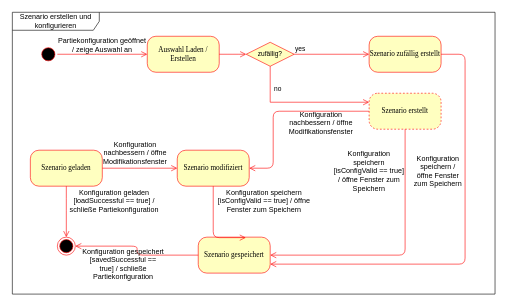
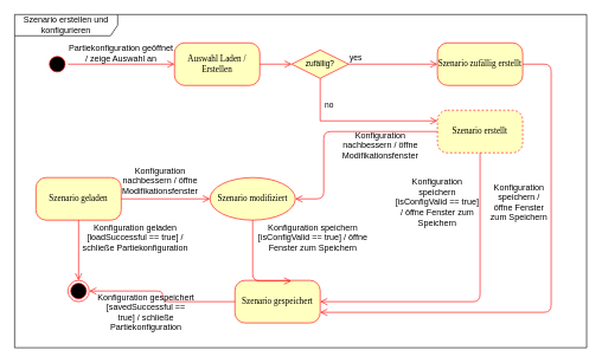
- <mxCell id="13" value="Szenario modifiziert" style="rounded=1;whiteSpace=wrap;html=1;arcSize=24;fillColor=#ffffc0;strokeColor=#ff0000;shadow=0;comic=0;labelBackgroundColor=none;fontFamily=Verdana;fontSize=12;fontColor=#000000;align=center;" parent="1" vertex="1"><mxGeometry x="295" y="250" width="120" height="60" as="geometry" /></mxCell>
+ <mxCell id="13" value="Szenario modifiziert" style="ellipse;whiteSpace=wrap;html=1;arcSize=24;fillColor=#ffffc0;strokeColor=#ff0000;shadow=0;comic=0;labelBackgroundColor=none;fontFamily=Verdana;fontSize=12;fontColor=#000000;align=center;" parent="1" vertex="1"><mxGeometry x="295" y="250" width="120" height="60" as="geometry" /></mxCell>
